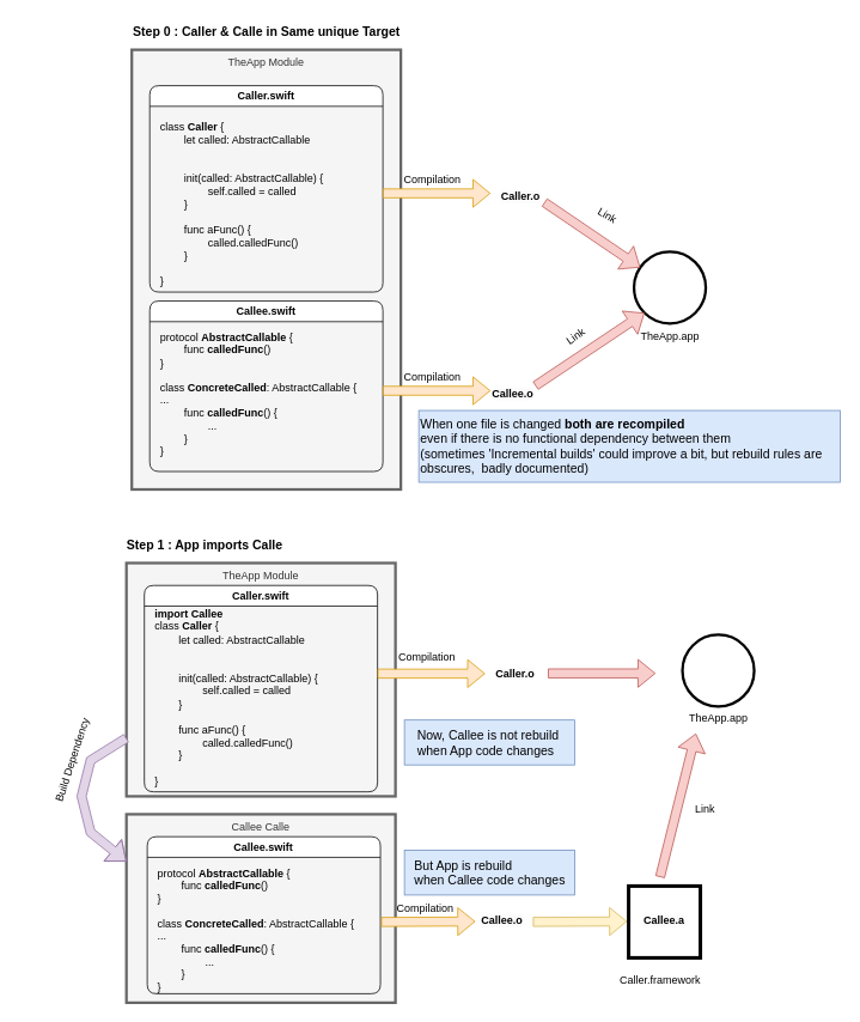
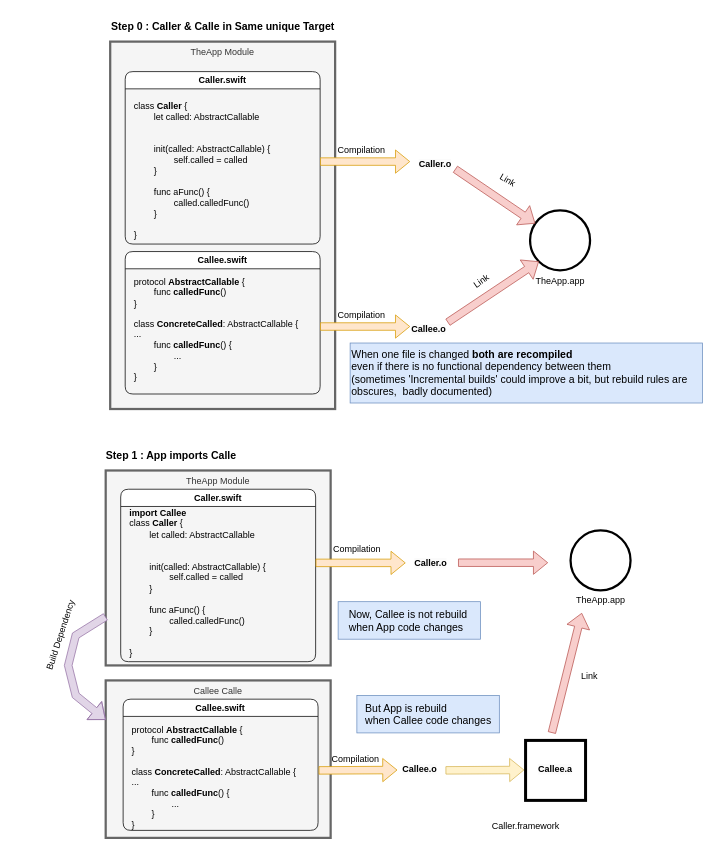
- <mxCell id="47" value="&lt;div style=&quot;text-align: left;&quot;&gt;But App is rebuild&amp;nbsp;&lt;/div&gt;&lt;div style=&quot;text-align: left;&quot;&gt;when Callee code changes&lt;/div&gt;" style="text;html=1;align=center;verticalAlign=middle;resizable=0;points=[];autosize=1;strokeColor=#6c8ebf;fillColor=#dae8fc;fontSize=14;" vertex="1" parent="1"><mxGeometry x="450" y="947" width="190" height="50" as="geometry" /></mxCell>
+ <mxCell id="47" value="&lt;div style=&quot;text-align: left;&quot;&gt;But App is rebuild&amp;nbsp;&lt;/div&gt;&lt;div style=&quot;text-align: left;&quot;&gt;when Callee code changes&lt;/div&gt;" style="text;html=1;align=center;verticalAlign=middle;resizable=0;points=[];autosize=1;strokeColor=#6c8ebf;fillColor=#dae8fc;fontSize=14;" vertex="1" parent="1"><mxGeometry x="475" y="927" width="190" height="50" as="geometry" /></mxCell>
- <mxCell id="38" value="Caller.framework" style="text;html=1;align=center;verticalAlign=middle;resizable=0;points=[];autosize=1;strokeColor=none;fillColor=none;" vertex="1" parent="1"><mxGeometry x="680" y="1077" width="110" height="30" as="geometry" /></mxCell>
+ <mxCell id="38" value="Caller.framework" style="text;html=1;align=center;verticalAlign=middle;resizable=0;points=[];autosize=1;strokeColor=none;fillColor=none;" vertex="1" parent="1"><mxGeometry x="645" y="1087" width="110" height="30" as="geometry" /></mxCell>
